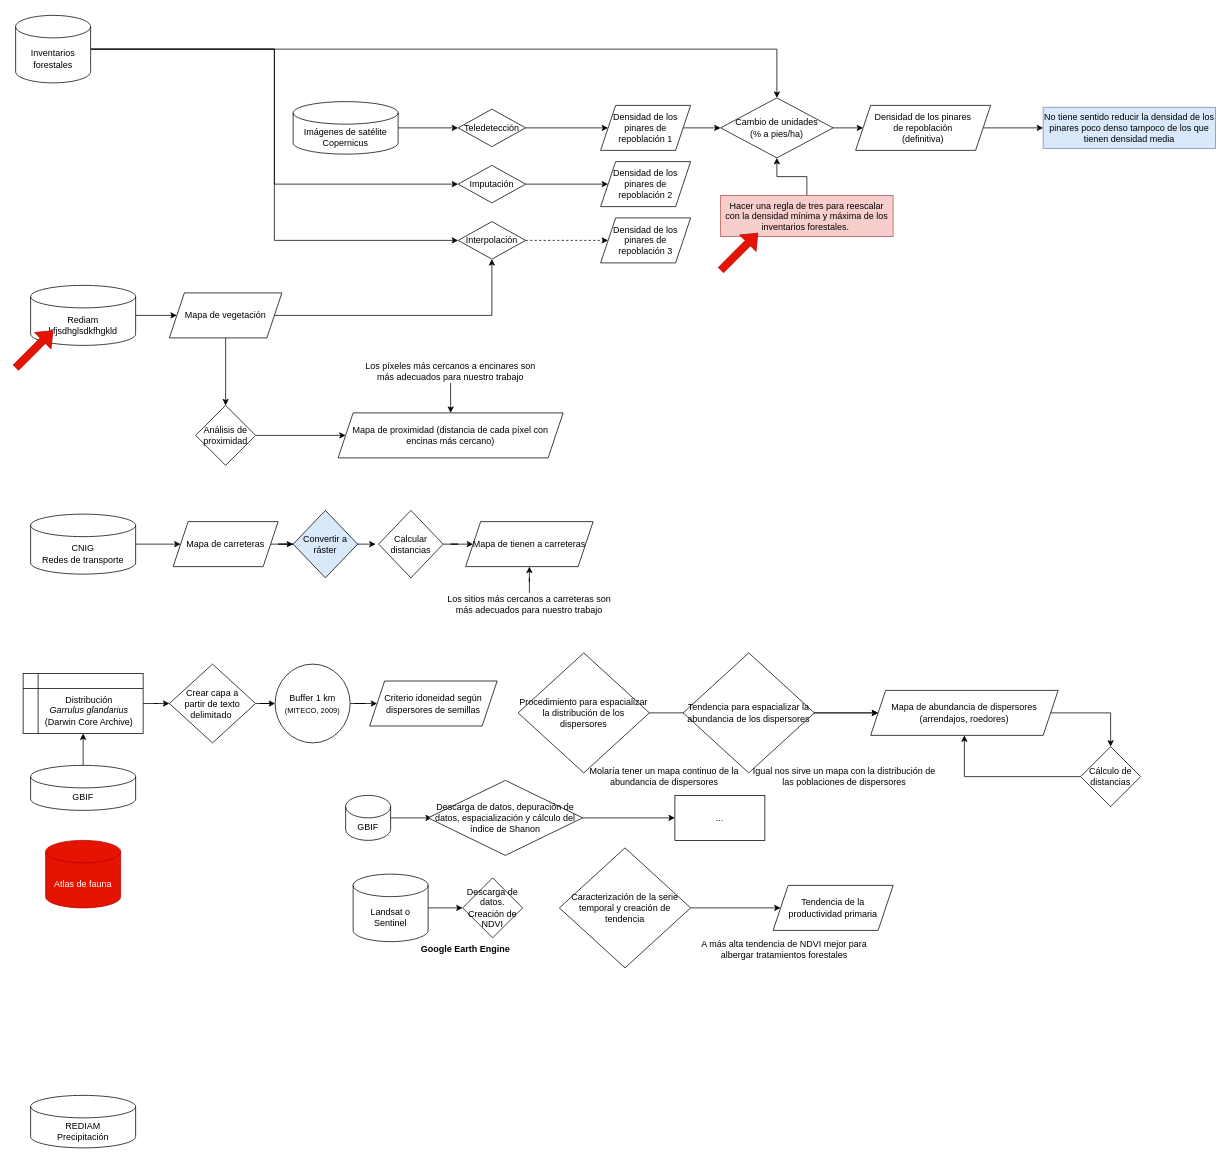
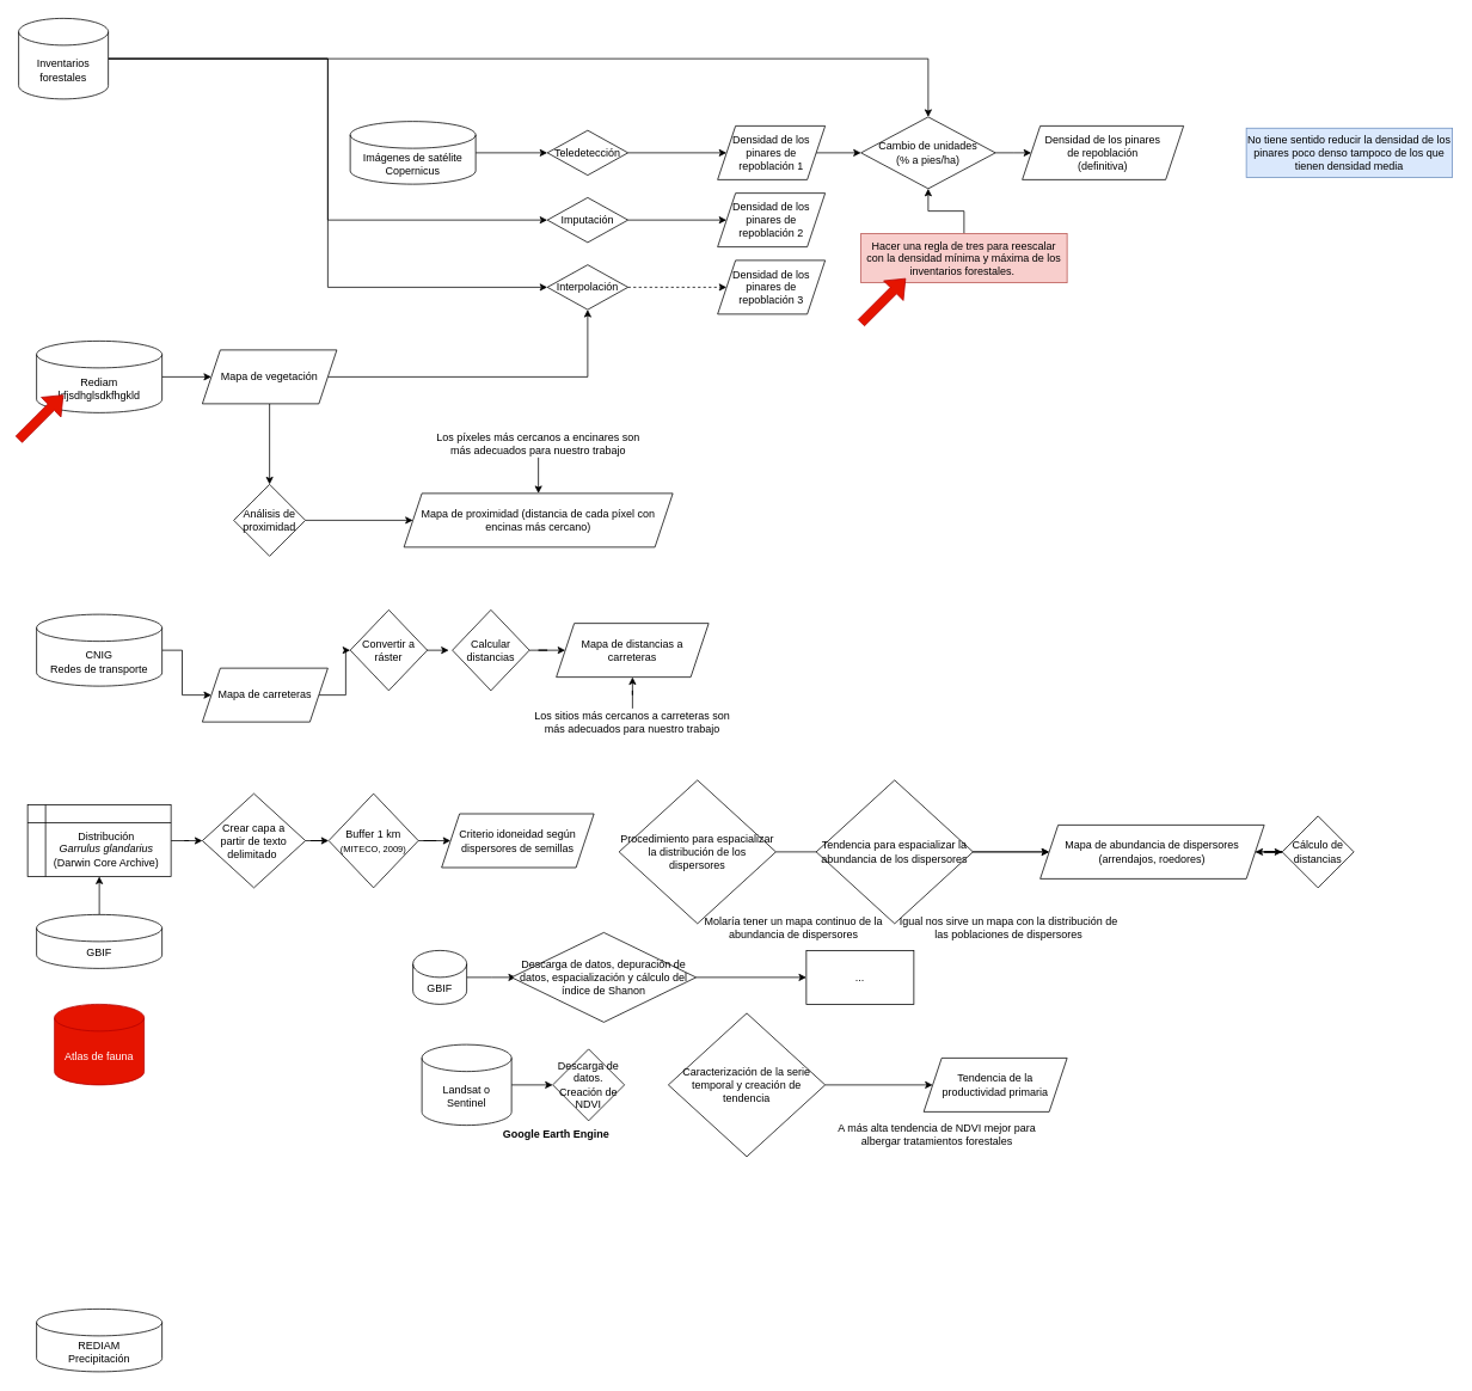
- <mxCell id="64" style="edgeStyle=orthogonalEdgeStyle;rounded=0;orthogonalLoop=1;jettySize=auto;html=1;entryX=0;entryY=0.5;entryDx=0;entryDy=0;" parent="1" source="65" target="16" edge="1"><mxGeometry relative="1" as="geometry" /></mxCell>
- <mxCell id="22" value="Mapa de carreteras" style="shape=parallelogram;perimeter=parallelogramPerimeter;whiteSpace=wrap;html=1;fixedSize=1;" parent="1" vertex="1"><mxGeometry x="230" y="695" width="140" height="60" as="geometry" /></mxCell>
+ <mxCell id="22" value="Mapa de carreteras" style="shape=parallelogram;perimeter=parallelogramPerimeter;whiteSpace=wrap;html=1;fixedSize=1;" parent="1" vertex="1"><mxGeometry x="225" y="745" width="140" height="60" as="geometry" /></mxCell>
- <mxCell id="29" value="Convertir a ráster" style="rhombus;whiteSpace=wrap;html=1;fillColor=#dae8fc;" parent="1" vertex="1"><mxGeometry x="390" y="680" width="86" height="90" as="geometry" /></mxCell>
+ <mxCell id="29" value="Convertir a ráster" style="rhombus;whiteSpace=wrap;html=1;" parent="1" vertex="1"><mxGeometry x="390" y="680" width="86" height="90" as="geometry" /></mxCell>
- <mxCell id="26" value="Mapa de tienen a carreteras" style="shape=parallelogram;perimeter=parallelogramPerimeter;whiteSpace=wrap;html=1;fixedSize=1;" parent="1" vertex="1"><mxGeometry x="620" y="695" width="170" height="60" as="geometry" /></mxCell>
+ <mxCell id="26" value="Mapa de distancias a carreteras" style="shape=parallelogram;perimeter=parallelogramPerimeter;whiteSpace=wrap;html=1;fixedSize=1;" parent="1" vertex="1"><mxGeometry x="620" y="695" width="170" height="60" as="geometry" /></mxCell>
- <mxCell id="79" value="&lt;font style=&quot;font-size: 12px;&quot;&gt;Buffer 1 km&lt;/font&gt;&lt;font style=&quot;font-size: 10px;&quot;&gt; (MITECO, 2009)&lt;/font&gt;" style="ellipse;whiteSpace=wrap;html=1;" parent="1" vertex="1"><mxGeometry x="366" y="885" width="100" height="105" as="geometry" /></mxCell>
+ <mxCell id="79" value="&lt;font style=&quot;font-size: 12px;&quot;&gt;Buffer 1 km&lt;/font&gt;&lt;font style=&quot;font-size: 10px;&quot;&gt; (MITECO, 2009)&lt;/font&gt;" style="rhombus;whiteSpace=wrap;html=1;" parent="1" vertex="1"><mxGeometry x="366" y="885" width="100" height="105" as="geometry" /></mxCell>
- <mxCell id="41" value="Cálculo de distancias" style="rhombus;whiteSpace=wrap;html=1;" parent="1" vertex="1"><mxGeometry x="1440" y="995" width="80" height="80" as="geometry" /></mxCell>
+ <mxCell id="41" value="Cálculo de distancias" style="rhombus;whiteSpace=wrap;html=1;" parent="1" vertex="1"><mxGeometry x="1430" y="910" width="80" height="80" as="geometry" /></mxCell>
